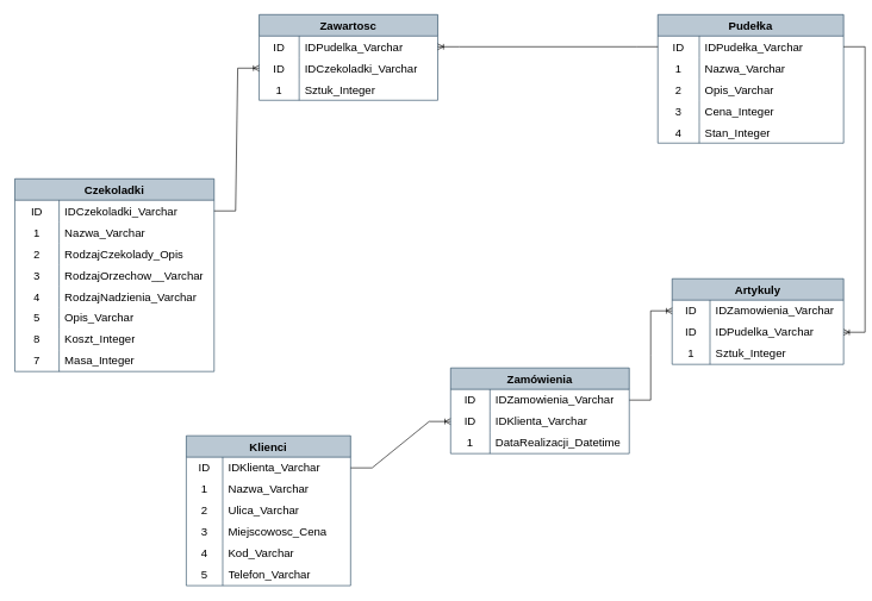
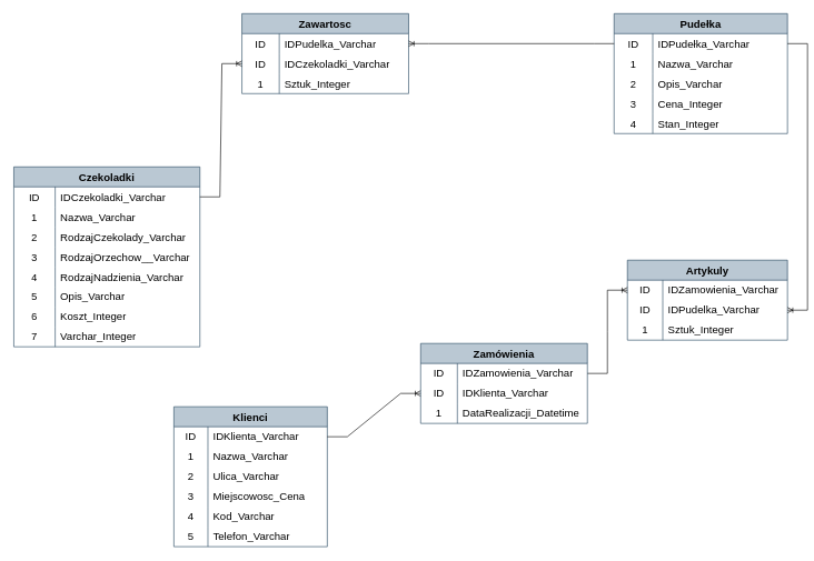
- <mxCell id="37" value="RodzajCzekolady_Opis" style="shape=partialRectangle;html=1;whiteSpace=wrap;connectable=0;fillColor=none;top=0;left=0;bottom=0;right=0;align=left;spacingLeft=6;overflow=hidden;strokeColor=inherit;fontSize=16;" parent="35" vertex="1"><mxGeometry x="62" width="217" height="30" as="geometry"><mxRectangle width="217" height="30" as="alternateBounds" /></mxGeometry></mxCell>
+ <mxCell id="37" value="RodzajCzekolady_Varchar" style="shape=partialRectangle;html=1;whiteSpace=wrap;connectable=0;fillColor=none;top=0;left=0;bottom=0;right=0;align=left;spacingLeft=6;overflow=hidden;strokeColor=inherit;fontSize=16;" parent="35" vertex="1"><mxGeometry x="62" width="217" height="30" as="geometry"><mxRectangle width="217" height="30" as="alternateBounds" /></mxGeometry></mxCell>
- <mxCell id="48" value="8" style="shape=partialRectangle;html=1;whiteSpace=wrap;connectable=0;fillColor=none;top=0;left=0;bottom=0;right=0;overflow=hidden;strokeColor=inherit;fontSize=16;" parent="47" vertex="1"><mxGeometry width="62" height="30" as="geometry"><mxRectangle width="62" height="30" as="alternateBounds" /></mxGeometry></mxCell>
+ <mxCell id="48" value="6" style="shape=partialRectangle;html=1;whiteSpace=wrap;connectable=0;fillColor=none;top=0;left=0;bottom=0;right=0;overflow=hidden;strokeColor=inherit;fontSize=16;" parent="47" vertex="1"><mxGeometry width="62" height="30" as="geometry"><mxRectangle width="62" height="30" as="alternateBounds" /></mxGeometry></mxCell>
- <mxCell id="52" value="Masa_Integer" style="shape=partialRectangle;html=1;whiteSpace=wrap;connectable=0;fillColor=none;top=0;left=0;bottom=0;right=0;align=left;spacingLeft=6;overflow=hidden;strokeColor=inherit;fontSize=16;" parent="50" vertex="1"><mxGeometry x="62" width="217" height="30" as="geometry"><mxRectangle width="217" height="30" as="alternateBounds" /></mxGeometry></mxCell>
+ <mxCell id="52" value="Varchar_Integer" style="shape=partialRectangle;html=1;whiteSpace=wrap;connectable=0;fillColor=none;top=0;left=0;bottom=0;right=0;align=left;spacingLeft=6;overflow=hidden;strokeColor=inherit;fontSize=16;" parent="50" vertex="1"><mxGeometry x="62" width="217" height="30" as="geometry"><mxRectangle width="217" height="30" as="alternateBounds" /></mxGeometry></mxCell>
